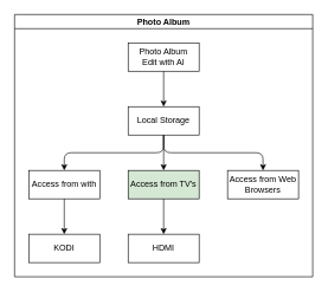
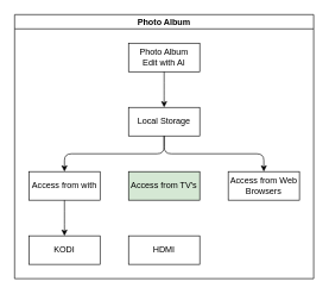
- <mxCell id="8" value="" style="edgeStyle=elbowEdgeStyle;elbow=vertical;html=1;rounded=1;curved=0;sourcePerimeterSpacing=0;targetPerimeterSpacing=0;startSize=6;endSize=6;" edge="1" target="9" source="4" parent="2"><mxGeometry relative="1" as="geometry"><mxPoint x="510" y="160" as="sourcePoint" /></mxGeometry></mxCell>
- <mxCell id="14" value="" style="edgeStyle=elbowEdgeStyle;elbow=vertical;html=1;rounded=1;curved=0;sourcePerimeterSpacing=0;targetPerimeterSpacing=0;startSize=6;endSize=6;" edge="1" target="15" source="9" parent="2"><mxGeometry relative="1" as="geometry"><mxPoint x="585" y="210" as="sourcePoint" /></mxGeometry></mxCell>
